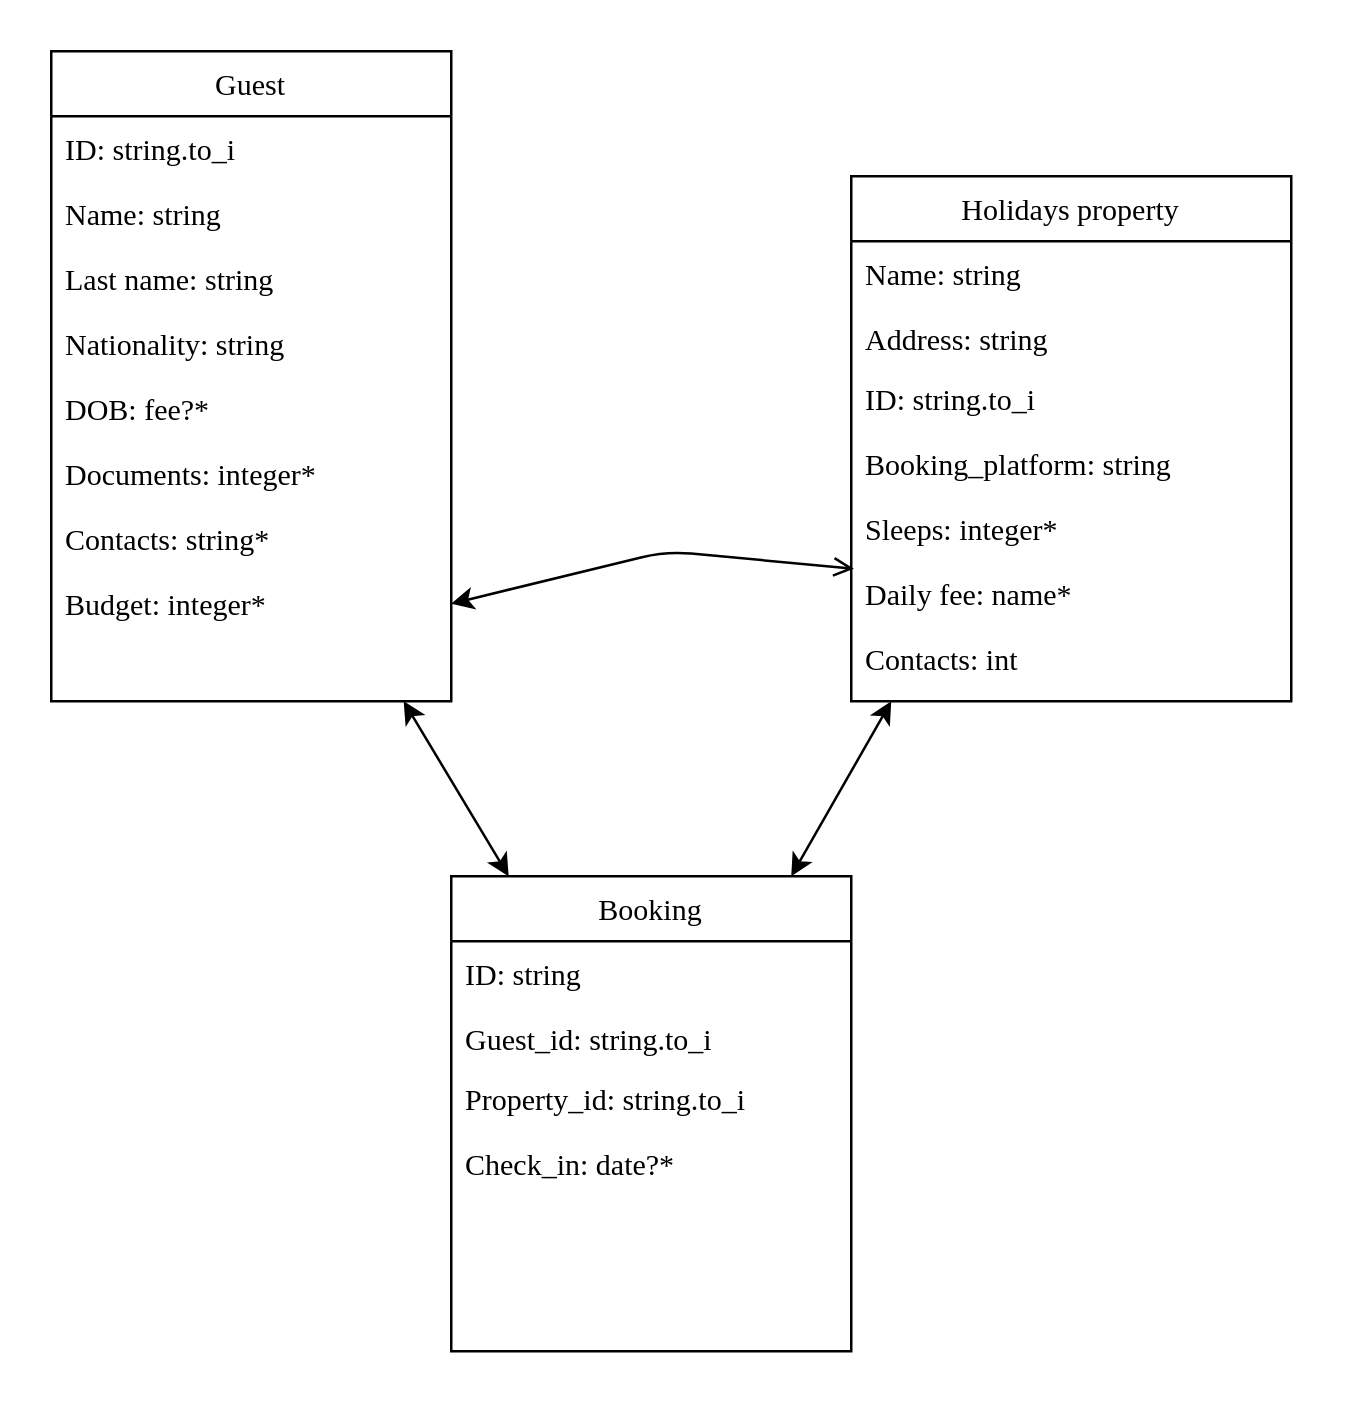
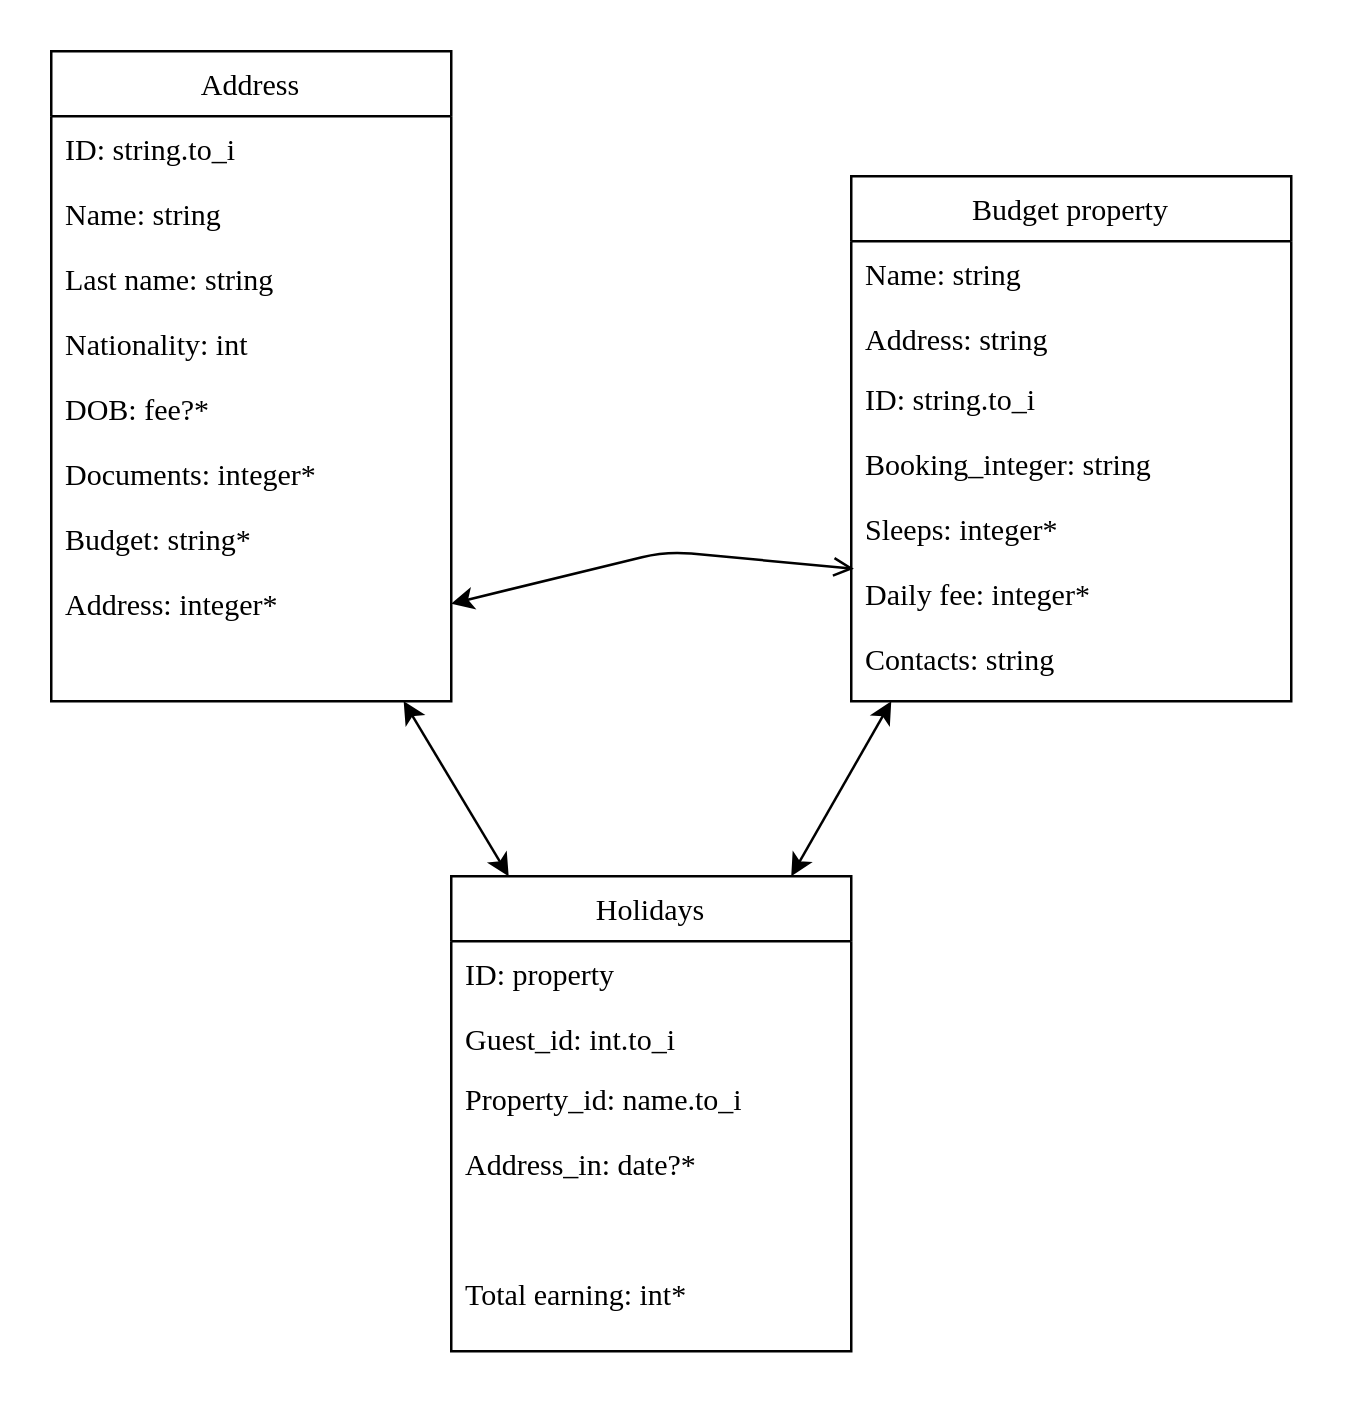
- <mxCell id="2" value="Guest" style="swimlane;fontStyle=0;align=center;verticalAlign=top;childLayout=stackLayout;horizontal=1;startSize=26;horizontalStack=0;resizeParent=1;resizeLast=0;collapsible=1;marginBottom=0;rounded=0;shadow=0;strokeWidth=1;fontFamily=Verdana;" parent="1" vertex="1"><mxGeometry x="20" y="20" width="160" height="260" as="geometry"><mxRectangle x="220" y="120" width="160" height="26" as="alternateBounds" /></mxGeometry></mxCell>
+ <mxCell id="2" value="Address" style="swimlane;fontStyle=0;align=center;verticalAlign=top;childLayout=stackLayout;horizontal=1;startSize=26;horizontalStack=0;resizeParent=1;resizeLast=0;collapsible=1;marginBottom=0;rounded=0;shadow=0;strokeWidth=1;fontFamily=Verdana;" parent="1" vertex="1"><mxGeometry x="20" y="20" width="160" height="260" as="geometry"><mxRectangle x="220" y="120" width="160" height="26" as="alternateBounds" /></mxGeometry></mxCell>
- <mxCell id="15" value="Holidays property" style="swimlane;fontStyle=0;align=center;verticalAlign=top;childLayout=stackLayout;horizontal=1;startSize=26;horizontalStack=0;resizeParent=1;resizeLast=0;collapsible=1;marginBottom=0;rounded=0;shadow=0;strokeWidth=1;fontFamily=Verdana;" parent="1" vertex="1"><mxGeometry x="340" y="70" width="176" height="210" as="geometry"><mxRectangle x="550" y="140" width="160" height="26" as="alternateBounds" /></mxGeometry></mxCell>
+ <mxCell id="15" value="Budget property" style="swimlane;fontStyle=0;align=center;verticalAlign=top;childLayout=stackLayout;horizontal=1;startSize=26;horizontalStack=0;resizeParent=1;resizeLast=0;collapsible=1;marginBottom=0;rounded=0;shadow=0;strokeWidth=1;fontFamily=Verdana;" parent="1" vertex="1"><mxGeometry x="340" y="70" width="176" height="210" as="geometry"><mxRectangle x="550" y="140" width="160" height="26" as="alternateBounds" /></mxGeometry></mxCell>
- <mxCell id="6" value="Nationality: string" style="text;align=left;verticalAlign=top;spacingLeft=4;spacingRight=4;overflow=hidden;rotatable=0;points=[[0,0.5],[1,0.5]];portConstraint=eastwest;rounded=0;shadow=0;html=0;fontFamily=Verdana;" parent="2" vertex="1"><mxGeometry y="104" width="160" height="26" as="geometry" /></mxCell>
+ <mxCell id="6" value="Nationality: int" style="text;align=left;verticalAlign=top;spacingLeft=4;spacingRight=4;overflow=hidden;rotatable=0;points=[[0,0.5],[1,0.5]];portConstraint=eastwest;rounded=0;shadow=0;html=0;fontFamily=Verdana;" parent="2" vertex="1"><mxGeometry y="104" width="160" height="26" as="geometry" /></mxCell>
- <mxCell id="19" value="Booking_platform: string" style="text;align=left;verticalAlign=top;spacingLeft=4;spacingRight=4;overflow=hidden;rotatable=0;points=[[0,0.5],[1,0.5]];portConstraint=eastwest;rounded=0;shadow=0;html=0;fontFamily=Verdana;" parent="15" vertex="1"><mxGeometry y="102" width="176" height="26" as="geometry" /></mxCell>
+ <mxCell id="19" value="Booking_integer: string" style="text;align=left;verticalAlign=top;spacingLeft=4;spacingRight=4;overflow=hidden;rotatable=0;points=[[0,0.5],[1,0.5]];portConstraint=eastwest;rounded=0;shadow=0;html=0;fontFamily=Verdana;" parent="15" vertex="1"><mxGeometry y="102" width="176" height="26" as="geometry" /></mxCell>
- <mxCell id="9" value="Contacts: string*" style="text;align=left;verticalAlign=top;spacingLeft=4;spacingRight=4;overflow=hidden;rotatable=0;points=[[0,0.5],[1,0.5]];portConstraint=eastwest;rounded=0;shadow=0;html=0;fontFamily=Verdana;" parent="2" vertex="1"><mxGeometry y="182" width="160" height="26" as="geometry" /></mxCell>
+ <mxCell id="9" value="Budget: string*" style="text;align=left;verticalAlign=top;spacingLeft=4;spacingRight=4;overflow=hidden;rotatable=0;points=[[0,0.5],[1,0.5]];portConstraint=eastwest;rounded=0;shadow=0;html=0;fontFamily=Verdana;" parent="2" vertex="1"><mxGeometry y="182" width="160" height="26" as="geometry" /></mxCell>
- <mxCell id="21" value="Daily fee: name*" style="text;align=left;verticalAlign=top;spacingLeft=4;spacingRight=4;overflow=hidden;rotatable=0;points=[[0,0.5],[1,0.5]];portConstraint=eastwest;rounded=0;shadow=0;html=0;fontFamily=Verdana;" parent="15" vertex="1"><mxGeometry y="154" width="176" height="24" as="geometry" /></mxCell>
+ <mxCell id="21" value="Daily fee: integer*" style="text;align=left;verticalAlign=top;spacingLeft=4;spacingRight=4;overflow=hidden;rotatable=0;points=[[0,0.5],[1,0.5]];portConstraint=eastwest;rounded=0;shadow=0;html=0;fontFamily=Verdana;" parent="15" vertex="1"><mxGeometry y="154" width="176" height="24" as="geometry" /></mxCell>
- <mxCell id="10" value="Budget: integer*" style="text;align=left;verticalAlign=top;spacingLeft=4;spacingRight=4;overflow=hidden;rotatable=0;points=[[0,0.5],[1,0.5]];portConstraint=eastwest;rounded=0;shadow=0;html=0;fontFamily=Verdana;" parent="2" vertex="1"><mxGeometry y="208" width="160" height="26" as="geometry" /></mxCell>
+ <mxCell id="10" value="Address: integer*" style="text;align=left;verticalAlign=top;spacingLeft=4;spacingRight=4;overflow=hidden;rotatable=0;points=[[0,0.5],[1,0.5]];portConstraint=eastwest;rounded=0;shadow=0;html=0;fontFamily=Verdana;" parent="2" vertex="1"><mxGeometry y="208" width="160" height="26" as="geometry" /></mxCell>
- <mxCell id="29" value="Contacts: int" style="text;align=left;verticalAlign=top;spacingLeft=4;spacingRight=4;overflow=hidden;rotatable=0;points=[[0,0.5],[1,0.5]];portConstraint=eastwest;rounded=0;shadow=0;html=0;fontFamily=Verdana;" vertex="1" parent="1"><mxGeometry x="340" y="250" width="176" height="24" as="geometry" /></mxCell>
+ <mxCell id="29" value="Contacts: string" style="text;align=left;verticalAlign=top;spacingLeft=4;spacingRight=4;overflow=hidden;rotatable=0;points=[[0,0.5],[1,0.5]];portConstraint=eastwest;rounded=0;shadow=0;html=0;fontFamily=Verdana;" vertex="1" parent="1"><mxGeometry x="340" y="250" width="176" height="24" as="geometry" /></mxCell>
- <mxCell id="11" value="Booking" style="swimlane;fontStyle=0;align=center;verticalAlign=top;childLayout=stackLayout;horizontal=1;startSize=26;horizontalStack=0;resizeParent=1;resizeLast=0;collapsible=1;marginBottom=0;rounded=0;shadow=0;strokeWidth=1;fontFamily=Verdana;" parent="1" vertex="1"><mxGeometry x="180" y="350" width="160" height="190" as="geometry"><mxRectangle x="340" y="380" width="170" height="26" as="alternateBounds" /></mxGeometry></mxCell>
+ <mxCell id="11" value="Holidays" style="swimlane;fontStyle=0;align=center;verticalAlign=top;childLayout=stackLayout;horizontal=1;startSize=26;horizontalStack=0;resizeParent=1;resizeLast=0;collapsible=1;marginBottom=0;rounded=0;shadow=0;strokeWidth=1;fontFamily=Verdana;" parent="1" vertex="1"><mxGeometry x="180" y="350" width="160" height="190" as="geometry"><mxRectangle x="340" y="380" width="170" height="26" as="alternateBounds" /></mxGeometry></mxCell>
- <mxCell id="12" value="ID: string" style="text;align=left;verticalAlign=top;spacingLeft=4;spacingRight=4;overflow=hidden;rotatable=0;points=[[0,0.5],[1,0.5]];portConstraint=eastwest;rounded=0;shadow=0;html=0;fontFamily=Verdana;" parent="11" vertex="1"><mxGeometry y="26" width="160" height="26" as="geometry" /></mxCell>
+ <mxCell id="12" value="ID: property" style="text;align=left;verticalAlign=top;spacingLeft=4;spacingRight=4;overflow=hidden;rotatable=0;points=[[0,0.5],[1,0.5]];portConstraint=eastwest;rounded=0;shadow=0;html=0;fontFamily=Verdana;" parent="11" vertex="1"><mxGeometry y="26" width="160" height="26" as="geometry" /></mxCell>
- <mxCell id="14" value="Guest_id: string.to_i" style="text;align=left;verticalAlign=top;spacingLeft=4;spacingRight=4;overflow=hidden;rotatable=0;points=[[0,0.5],[1,0.5]];portConstraint=eastwest;rounded=0;shadow=0;html=0;fontFamily=Verdana;" parent="11" vertex="1"><mxGeometry y="52" width="160" height="26" as="geometry" /></mxCell>
+ <mxCell id="14" value="Guest_id: int.to_i" style="text;align=left;verticalAlign=top;spacingLeft=4;spacingRight=4;overflow=hidden;rotatable=0;points=[[0,0.5],[1,0.5]];portConstraint=eastwest;rounded=0;shadow=0;html=0;fontFamily=Verdana;" parent="11" vertex="1"><mxGeometry y="52" width="160" height="26" as="geometry" /></mxCell>
- <mxCell id="27" value="Property_id: string.to_i" style="text;align=left;verticalAlign=top;spacingLeft=4;spacingRight=4;overflow=hidden;rotatable=0;points=[[0,0.5],[1,0.5]];portConstraint=eastwest;rounded=0;shadow=0;html=0;fontFamily=Verdana;" parent="1" vertex="1"><mxGeometry x="180" y="426" width="160" height="26" as="geometry" /></mxCell>
+ <mxCell id="27" value="Property_id: name.to_i" style="text;align=left;verticalAlign=top;spacingLeft=4;spacingRight=4;overflow=hidden;rotatable=0;points=[[0,0.5],[1,0.5]];portConstraint=eastwest;rounded=0;shadow=0;html=0;fontFamily=Verdana;" parent="1" vertex="1"><mxGeometry x="180" y="426" width="160" height="26" as="geometry" /></mxCell>
- <mxCell id="26" value="Check_in: date?*" style="text;align=left;verticalAlign=top;spacingLeft=4;spacingRight=4;overflow=hidden;rotatable=0;points=[[0,0.5],[1,0.5]];portConstraint=eastwest;rounded=0;shadow=0;html=0;fontFamily=Verdana;" parent="1" vertex="1"><mxGeometry x="180" y="452" width="160" height="26" as="geometry" /></mxCell>
+ <mxCell id="26" value="Address_in: date?*" style="text;align=left;verticalAlign=top;spacingLeft=4;spacingRight=4;overflow=hidden;rotatable=0;points=[[0,0.5],[1,0.5]];portConstraint=eastwest;rounded=0;shadow=0;html=0;fontFamily=Verdana;" parent="1" vertex="1"><mxGeometry x="180" y="452" width="160" height="26" as="geometry" /></mxCell>
+ <mxCell id="28" value="Total earning: int*" style="text;align=left;verticalAlign=top;spacingLeft=4;spacingRight=4;overflow=hidden;rotatable=0;points=[[0,0.5],[1,0.5]];portConstraint=eastwest;rounded=0;shadow=0;html=0;fontFamily=Verdana;" parent="1" vertex="1"><mxGeometry x="180" y="504" width="160" height="26" as="geometry" /></mxCell>
